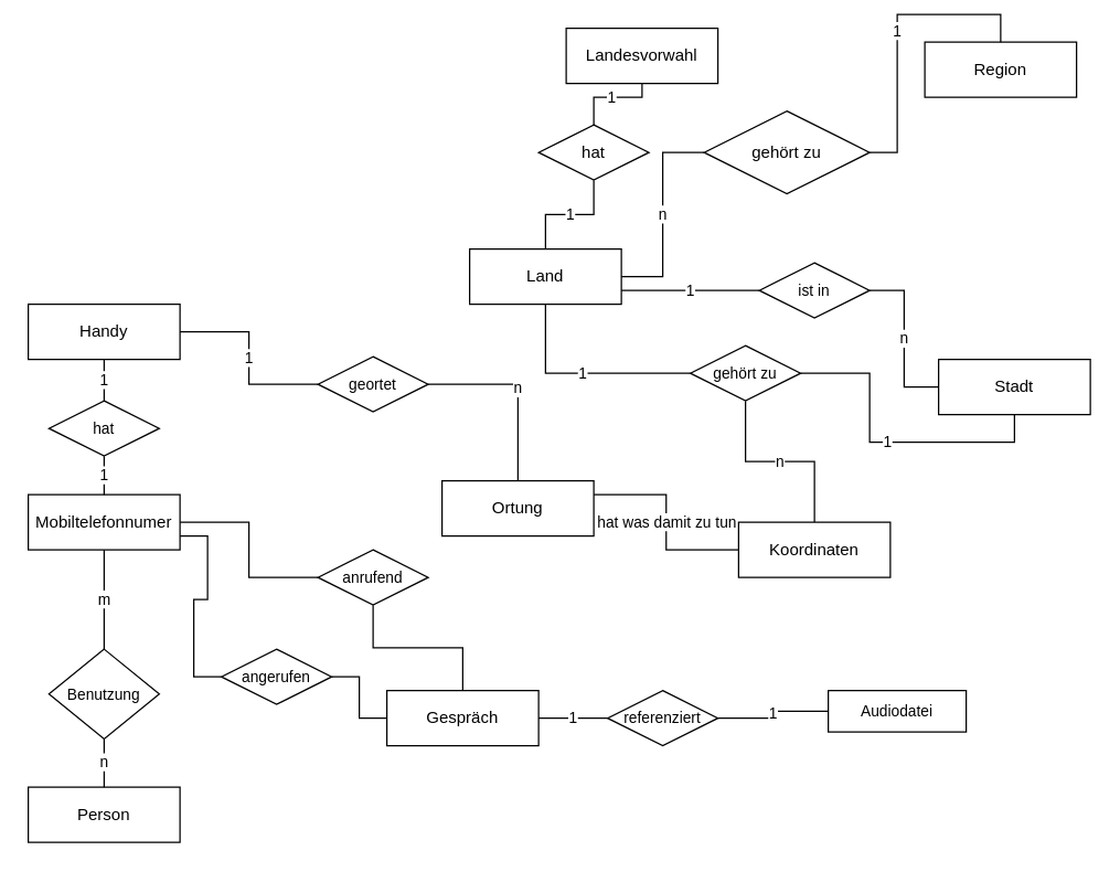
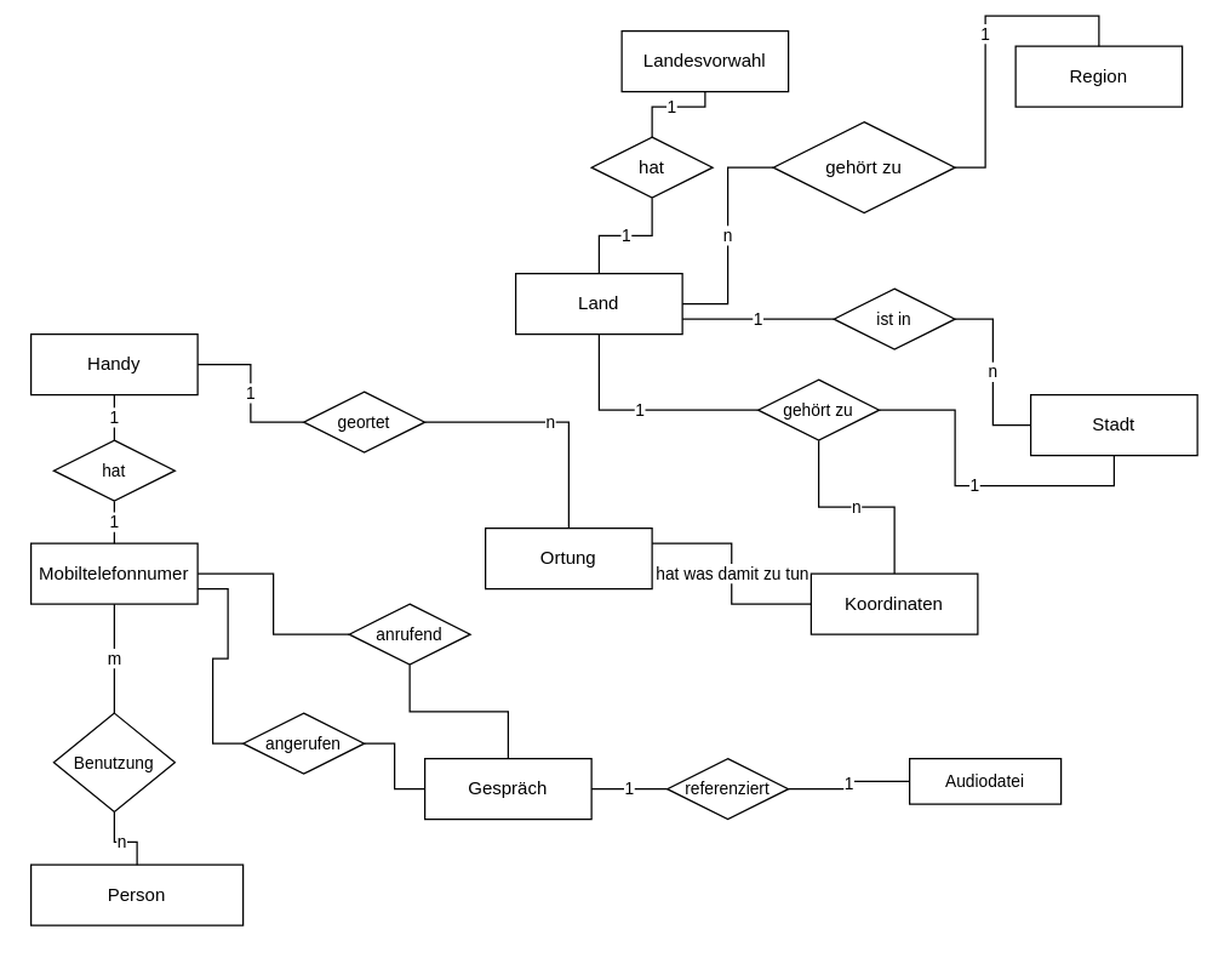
- <mxCell id="31" value="geortet" style="shape=rhombus;perimeter=rhombusPerimeter;whiteSpace=wrap;html=1;align=center;fontFamily=Helvetica;fontSize=11;fontColor=default;" vertex="1" parent="1"><mxGeometry x="230" y="258" width="80" height="40" as="geometry" /></mxCell>
+ <mxCell id="31" value="geortet" style="shape=rhombus;perimeter=rhombusPerimeter;whiteSpace=wrap;html=1;align=center;fontFamily=Helvetica;fontSize=11;fontColor=default;" vertex="1" parent="1"><mxGeometry x="200" y="258" width="80" height="40" as="geometry" /></mxCell>
- <mxCell id="8" value="Person" style="whiteSpace=wrap;html=1;align=center;" parent="1" vertex="1"><mxGeometry x="20" y="570" width="110" height="40" as="geometry" /></mxCell>
+ <mxCell id="8" value="Person" style="whiteSpace=wrap;html=1;align=center;" parent="1" vertex="1"><mxGeometry x="20" y="570" width="140" height="40" as="geometry" /></mxCell>
